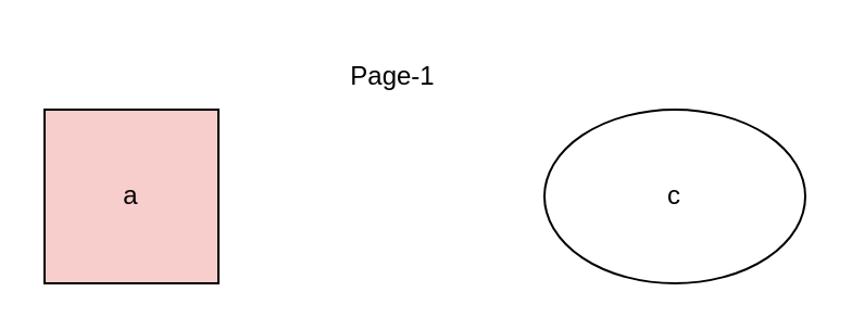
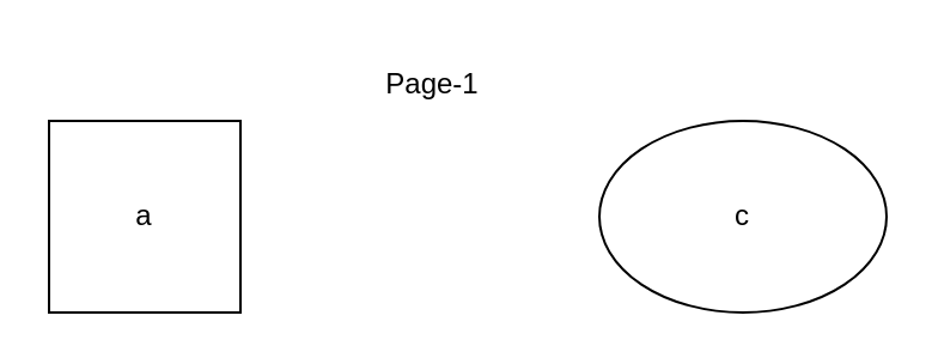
- <mxCell id="2" value="a" style="whiteSpace=wrap;html=1;aspect=fixed;fillColor=#f8cecc;" parent="1" vertex="1"><mxGeometry x="20" y="50" width="80" height="80" as="geometry" /></mxCell>
+ <mxCell id="2" value="a" style="whiteSpace=wrap;html=1;aspect=fixed;" parent="1" vertex="1"><mxGeometry x="20" y="50" width="80" height="80" as="geometry" /></mxCell>
